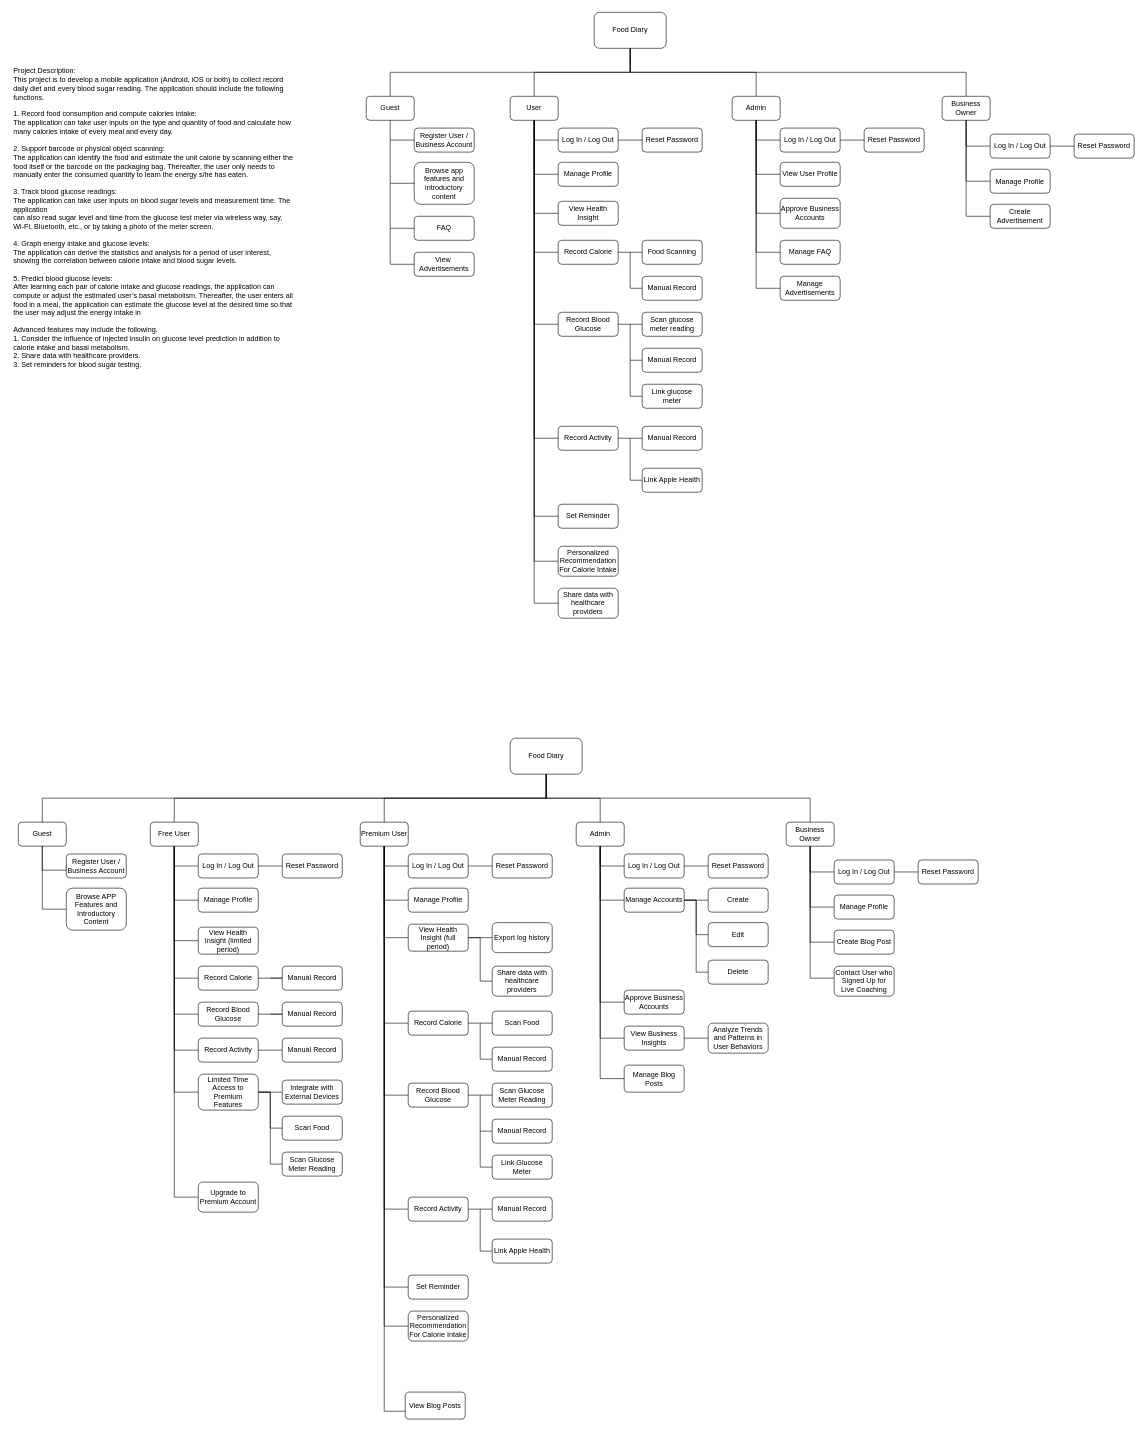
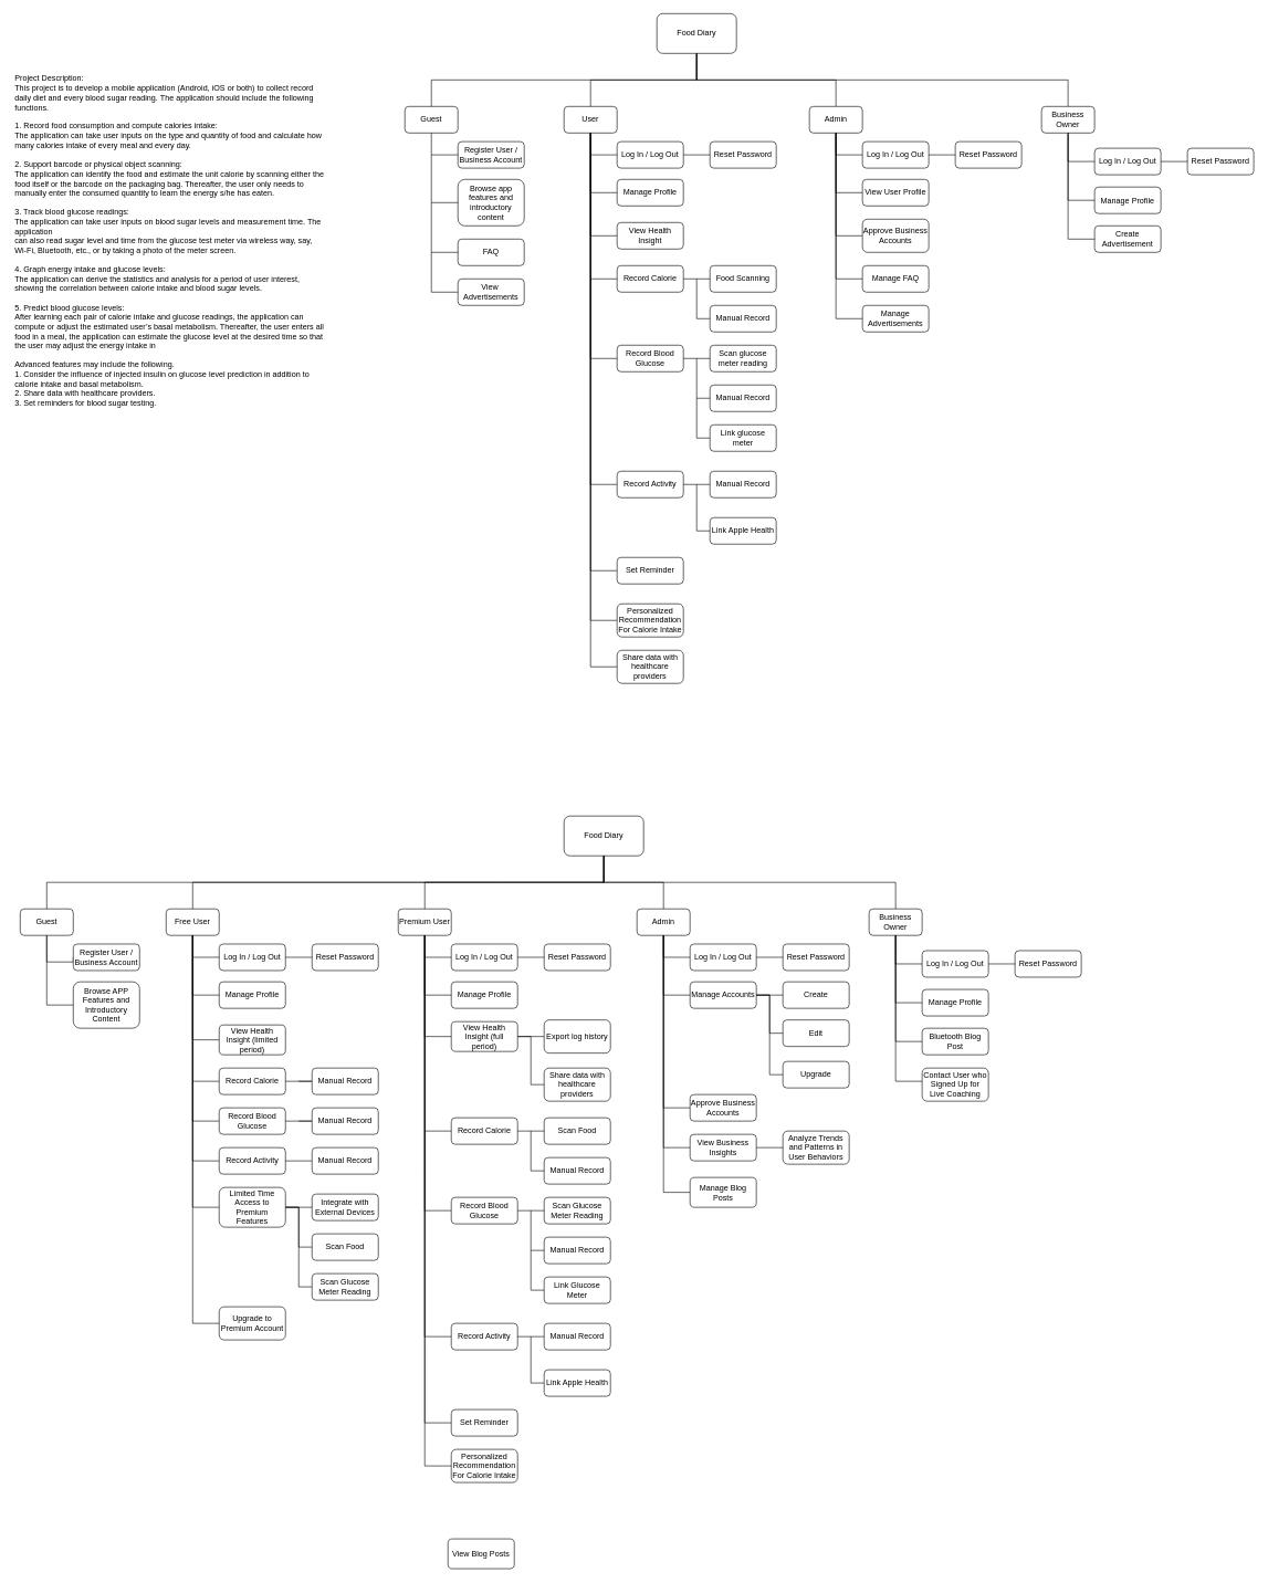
- <mxCell id="184" value="Create Blog Post" style="rounded=1;whiteSpace=wrap;html=1;" vertex="1" parent="1"><mxGeometry x="1390" y="1550" width="100" height="40" as="geometry" /></mxCell>
+ <mxCell id="184" value="Bluetooth Blog Post" style="rounded=1;whiteSpace=wrap;html=1;" vertex="1" parent="1"><mxGeometry x="1390" y="1550" width="100" height="40" as="geometry" /></mxCell>
- <mxCell id="178" value="Delete" style="rounded=1;whiteSpace=wrap;html=1;" vertex="1" parent="1"><mxGeometry x="1180" y="1600" width="100" height="40" as="geometry" /></mxCell>
+ <mxCell id="178" value="Upgrade" style="rounded=1;whiteSpace=wrap;html=1;" vertex="1" parent="1"><mxGeometry x="1180" y="1600" width="100" height="40" as="geometry" /></mxCell>
- <mxCell id="189" style="edgeStyle=orthogonalEdgeStyle;rounded=0;orthogonalLoop=1;jettySize=auto;html=1;entryX=0.5;entryY=1;entryDx=0;entryDy=0;endArrow=none;endFill=0;" edge="1" parent="1" source="190" target="132"><mxGeometry relative="1" as="geometry"><Array as="points"><mxPoint x="640" y="2352" /></Array></mxGeometry></mxCell>
